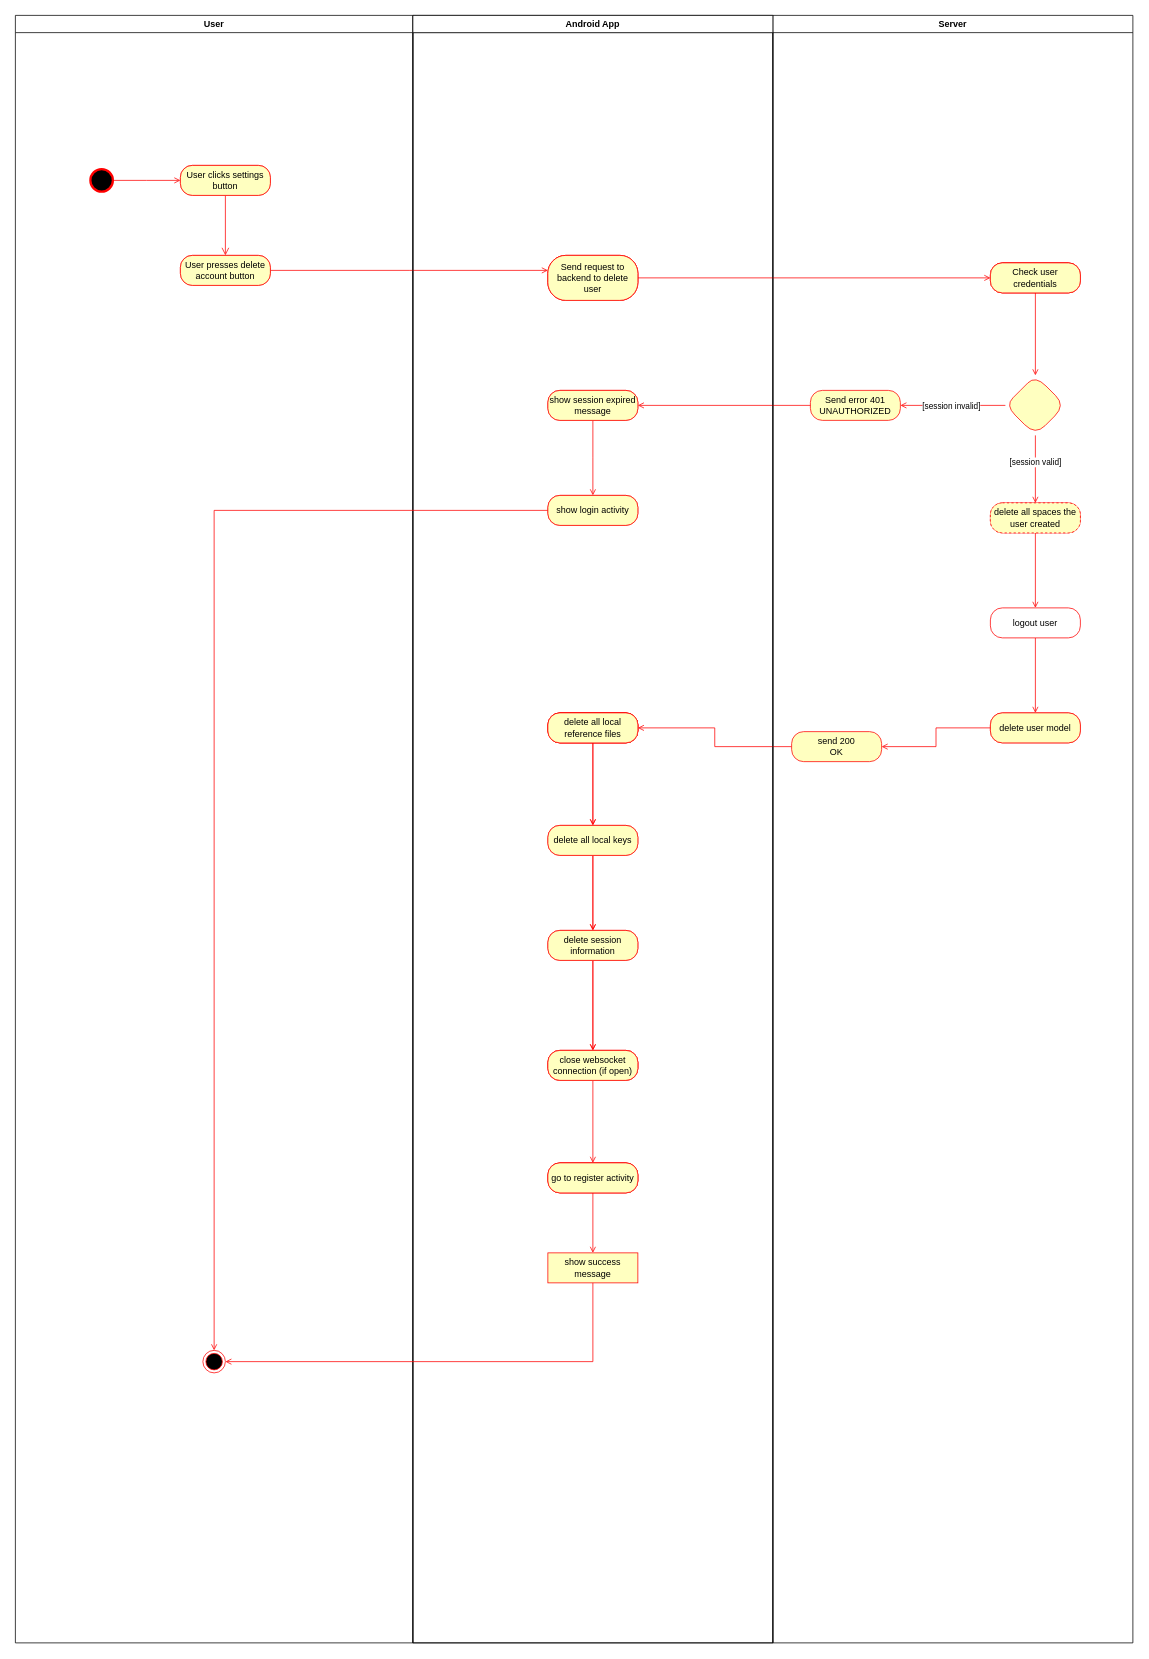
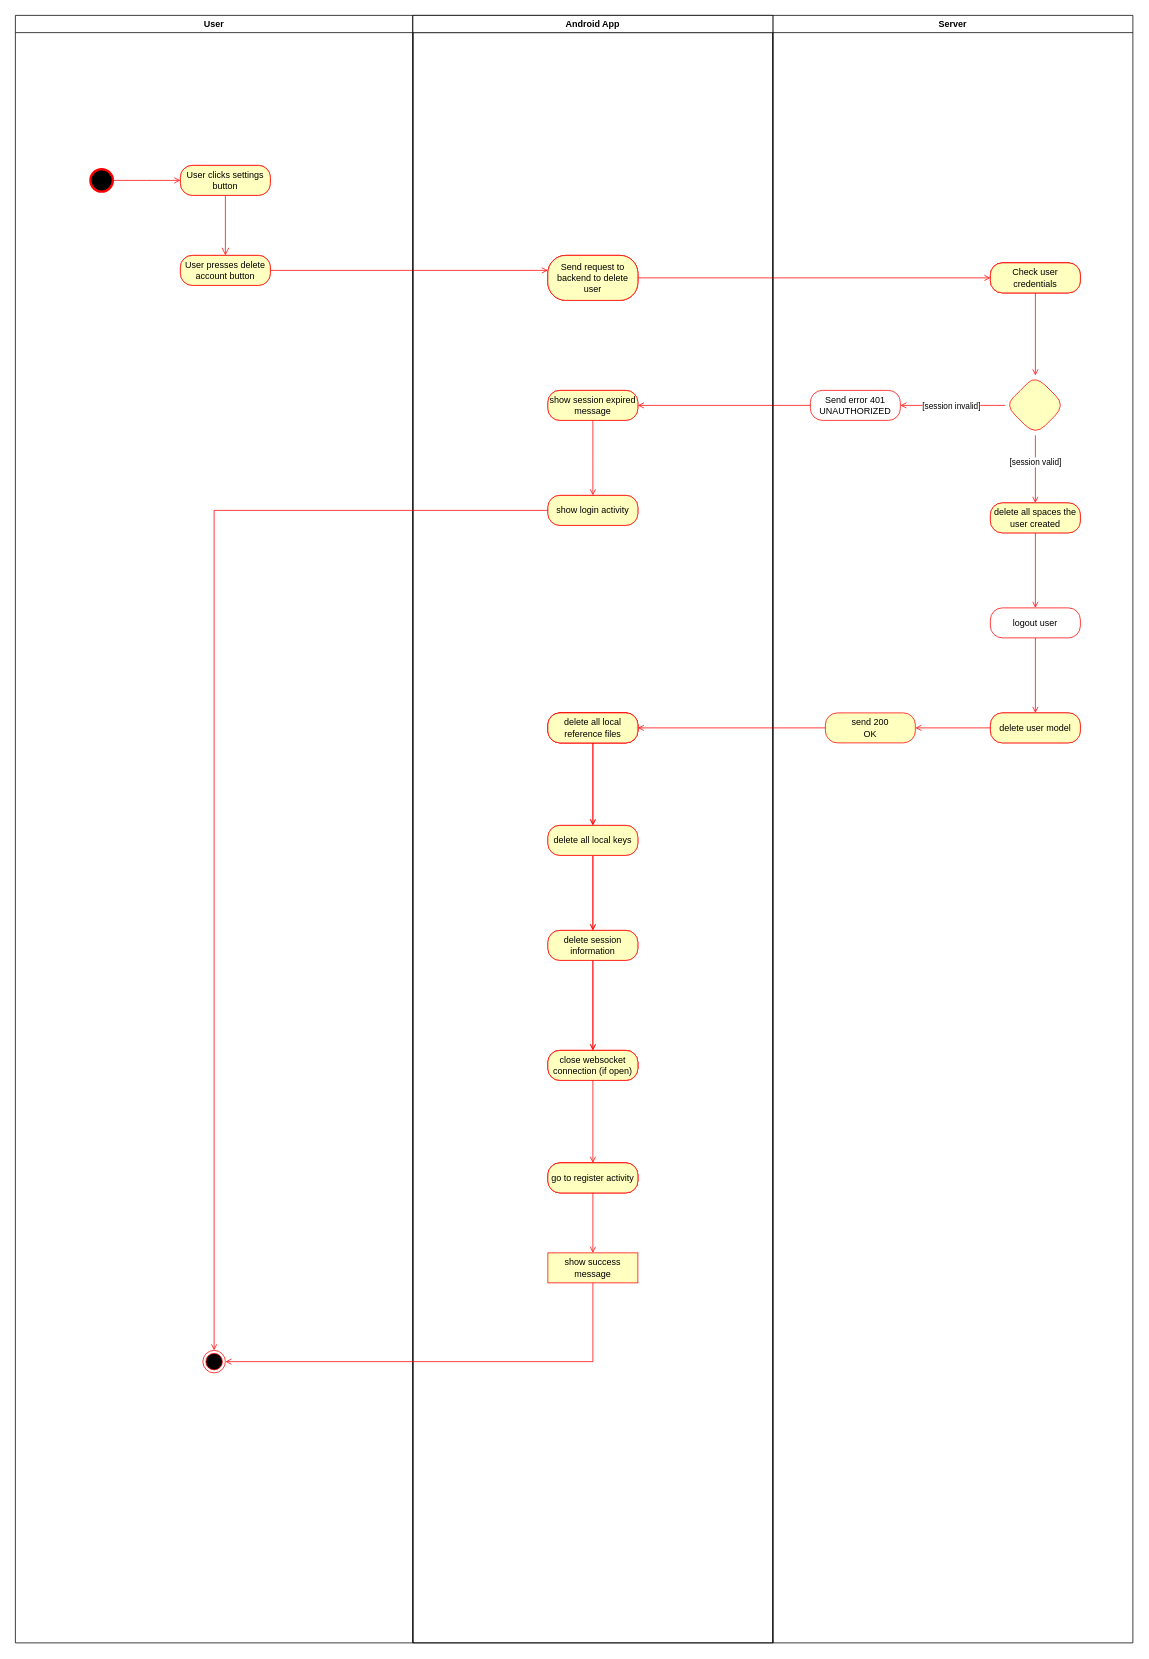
- <mxCell id="30" value="&lt;div&gt;Send error 401&lt;/div&gt;&lt;div&gt;UNAUTHORIZED&lt;br&gt;&lt;/div&gt;" style="rounded=1;whiteSpace=wrap;html=1;arcSize=40;fontColor=#000000;fillColor=#ffffc0;strokeColor=#ff0000;" vertex="1" parent="22"><mxGeometry x="50" y="500" width="120" height="40" as="geometry" /></mxCell>
+ <mxCell id="30" value="&lt;div&gt;Send error 401&lt;/div&gt;&lt;div&gt;UNAUTHORIZED&lt;br&gt;&lt;/div&gt;" style="rounded=1;whiteSpace=wrap;html=1;arcSize=40;fontColor=#000000;fillColor=#ffffff;strokeColor=#ff0000;" vertex="1" parent="22"><mxGeometry x="50" y="500" width="120" height="40" as="geometry" /></mxCell>
- <mxCell id="43" value="delete all spaces the user created" style="rounded=1;whiteSpace=wrap;html=1;arcSize=40;fontColor=#000000;fillColor=#ffffc0;strokeColor=#ff0000;dashed=1;" vertex="1" parent="1"><mxGeometry x="1320" y="670" width="120" height="40" as="geometry" /></mxCell>
+ <mxCell id="43" value="delete all spaces the user created" style="rounded=1;whiteSpace=wrap;html=1;arcSize=40;fontColor=#000000;fillColor=#ffffc0;strokeColor=#ff0000;" vertex="1" parent="1"><mxGeometry x="1320" y="670" width="120" height="40" as="geometry" /></mxCell>
- <mxCell id="46" value="&lt;div&gt;send 200 &lt;br&gt;&lt;/div&gt;&lt;div&gt;OK&lt;/div&gt;" style="rounded=1;whiteSpace=wrap;html=1;arcSize=40;fontColor=#000000;fillColor=#ffffc0;strokeColor=#ff0000;" vertex="1" parent="1"><mxGeometry x="1055" y="975" width="120" height="40" as="geometry" /></mxCell>
+ <mxCell id="46" value="&lt;div&gt;send 200 &lt;br&gt;&lt;/div&gt;&lt;div&gt;OK&lt;/div&gt;" style="rounded=1;whiteSpace=wrap;html=1;arcSize=40;fontColor=#000000;fillColor=#ffffc0;strokeColor=#ff0000;" vertex="1" parent="1"><mxGeometry x="1100" y="950" width="120" height="40" as="geometry" /></mxCell>
